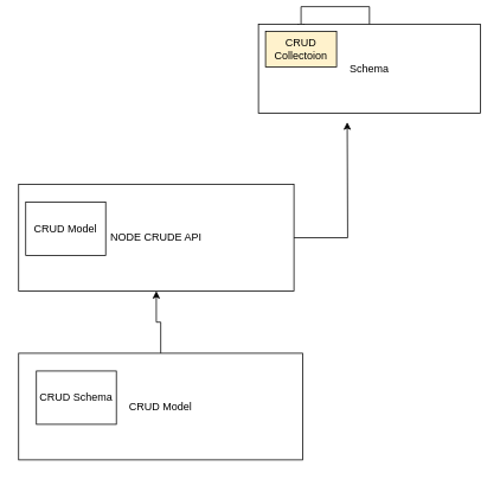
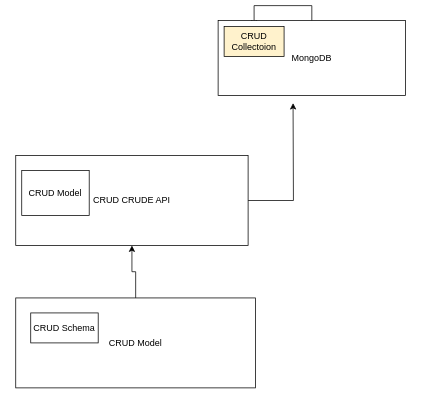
- <mxCell id="5" value="Schema" style="rounded=0;whiteSpace=wrap;html=1;" vertex="1" parent="1"><mxGeometry x="290" y="20" width="250" height="100" as="geometry" /></mxCell>
+ <mxCell id="5" value="MongoDB" style="rounded=0;whiteSpace=wrap;html=1;" vertex="1" parent="1"><mxGeometry x="290" y="20" width="250" height="100" as="geometry" /></mxCell>
- <mxCell id="3" value="NODE CRUDE API" style="rounded=0;whiteSpace=wrap;html=1;" vertex="1" parent="1"><mxGeometry x="20" y="200" width="310" height="120" as="geometry" /></mxCell>
+ <mxCell id="3" value="CRUD CRUDE API" style="rounded=0;whiteSpace=wrap;html=1;" vertex="1" parent="1"><mxGeometry x="20" y="200" width="310" height="120" as="geometry" /></mxCell>
- <mxCell id="9" value="CRUD Schema" style="rounded=0;whiteSpace=wrap;html=1;" vertex="1" parent="1"><mxGeometry x="40" y="410" width="90" height="60" as="geometry" /></mxCell>
+ <mxCell id="9" value="CRUD Schema" style="rounded=0;whiteSpace=wrap;html=1;" vertex="1" parent="1"><mxGeometry x="40" y="410" width="90" height="40" as="geometry" /></mxCell>
